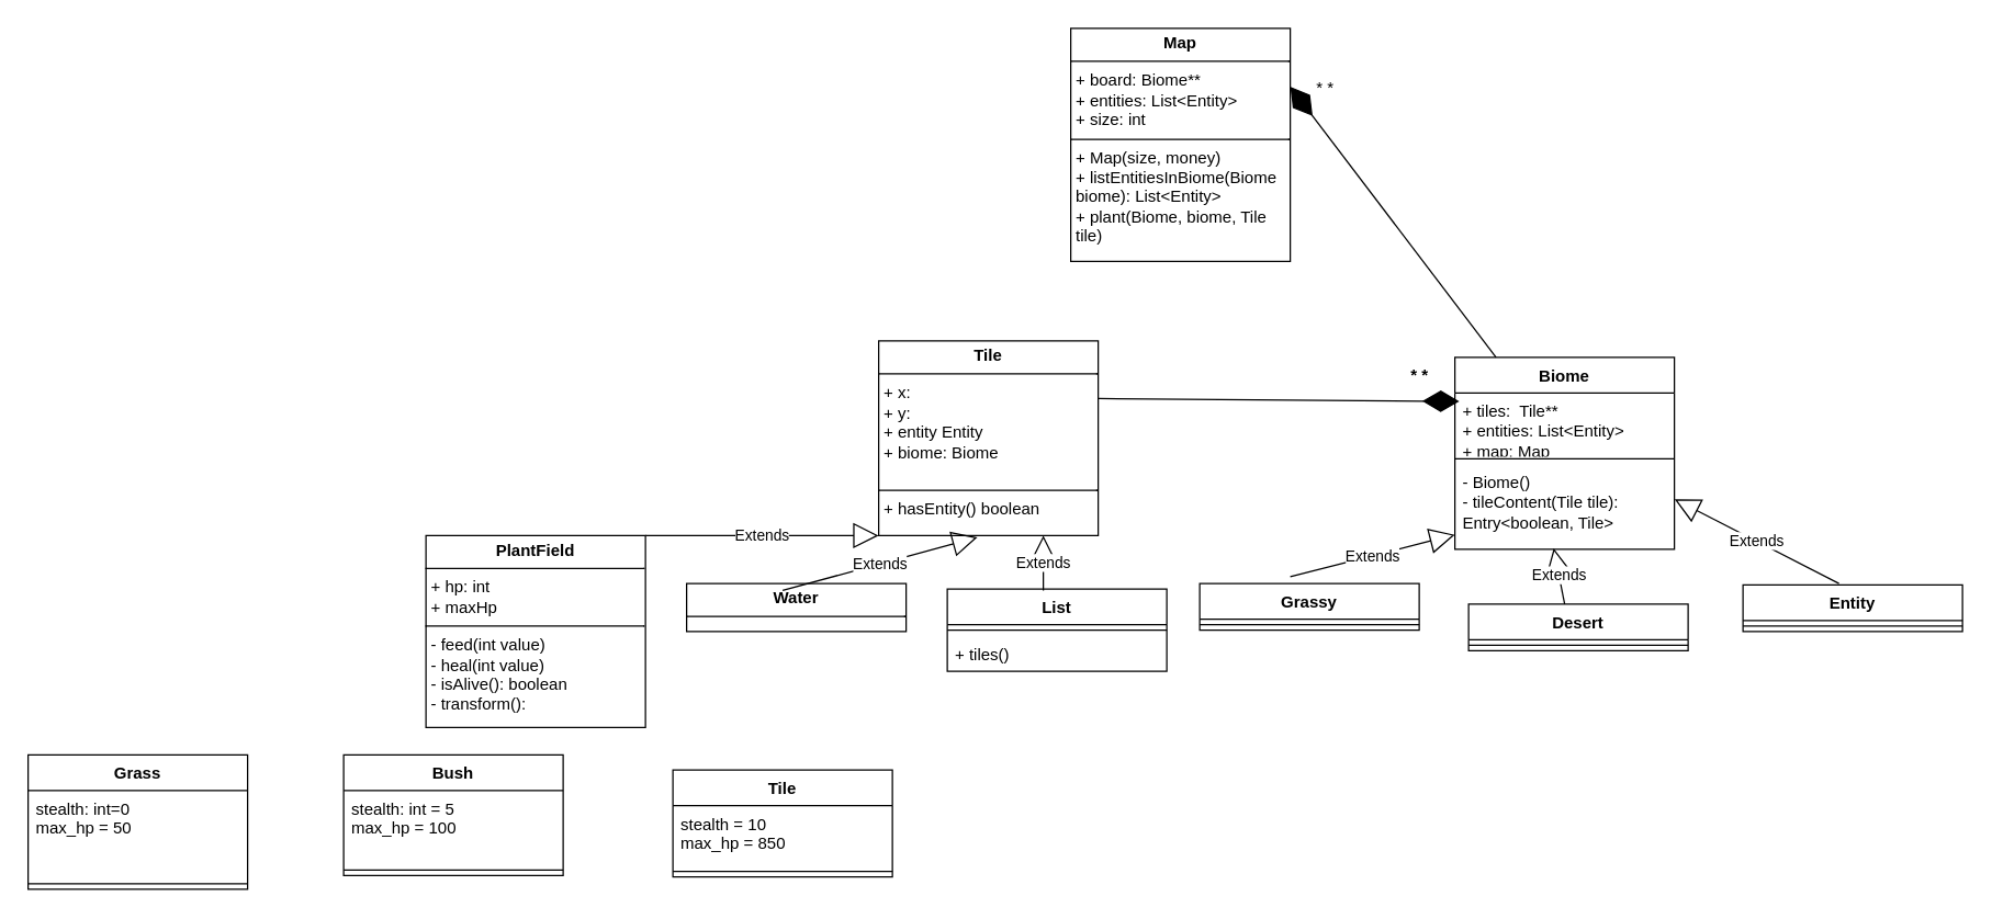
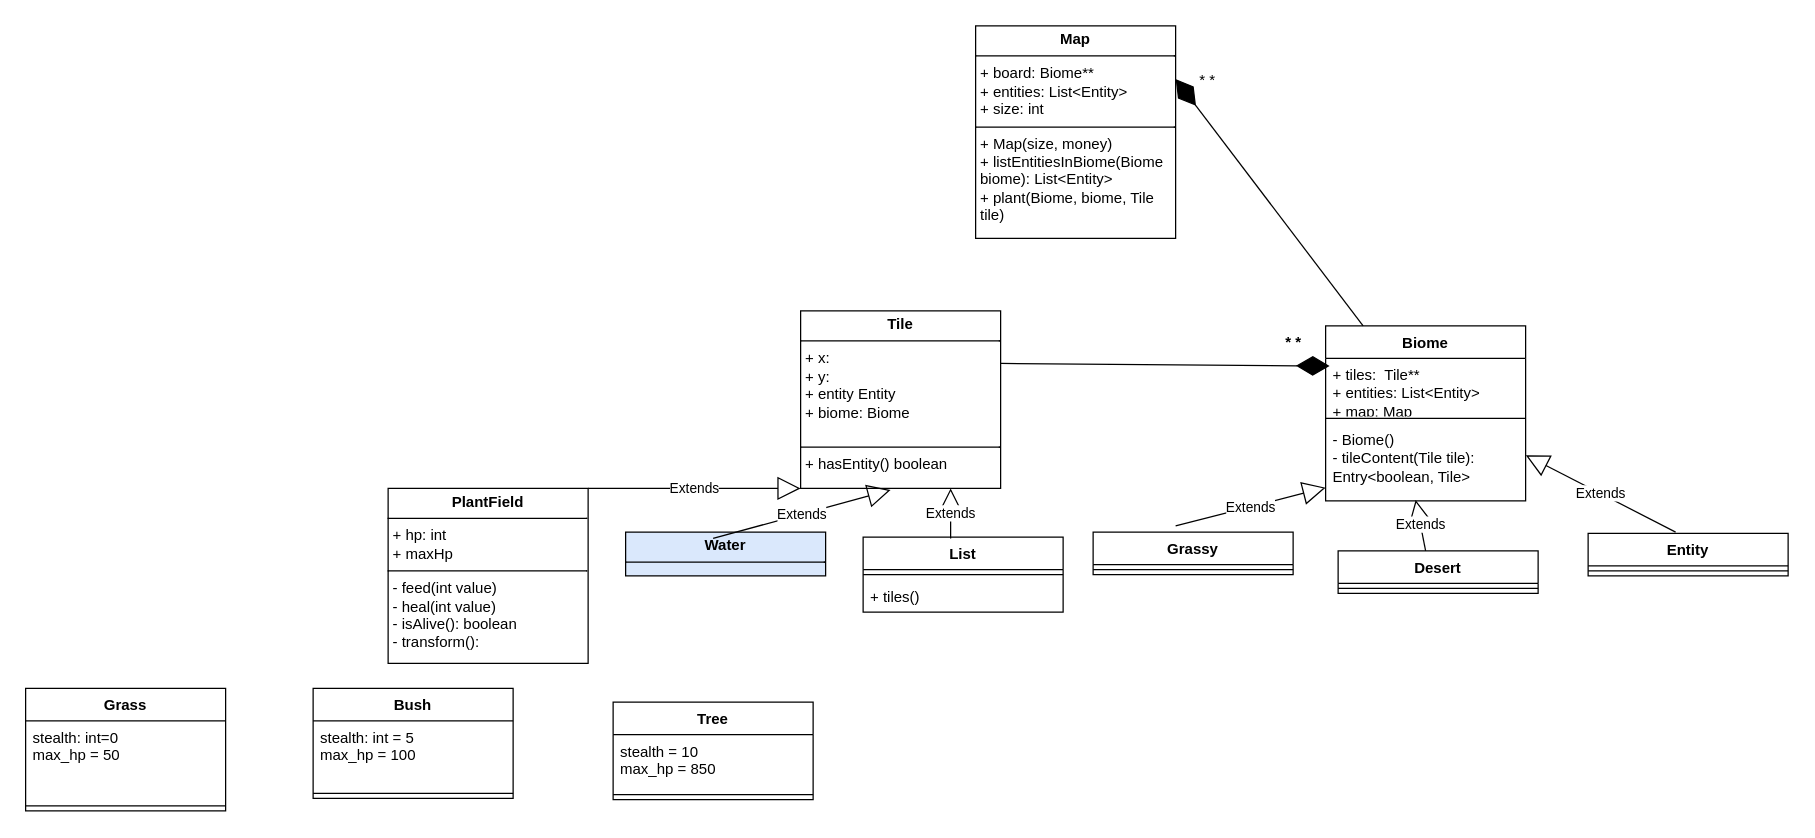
- <mxCell id="19" value="&lt;p style=&quot;margin:0px;margin-top:4px;text-align:center;&quot;&gt;&lt;b&gt;Water&lt;/b&gt;&lt;/p&gt;&lt;hr size=&quot;1&quot; style=&quot;border-style:solid;&quot;&gt;&lt;p style=&quot;margin:0px;margin-left:4px;&quot;&gt;&lt;/p&gt;&lt;p style=&quot;margin:0px;margin-left:4px;&quot;&gt;&lt;br&gt;&lt;/p&gt;" style="verticalAlign=top;align=left;overflow=fill;html=1;whiteSpace=wrap;" vertex="1" parent="1"><mxGeometry x="500" y="425" width="160" height="35" as="geometry" /></mxCell>
+ <mxCell id="19" value="&lt;p style=&quot;margin:0px;margin-top:4px;text-align:center;&quot;&gt;&lt;b&gt;Water&lt;/b&gt;&lt;/p&gt;&lt;hr size=&quot;1&quot; style=&quot;border-style:solid;&quot;&gt;&lt;p style=&quot;margin:0px;margin-left:4px;&quot;&gt;&lt;/p&gt;&lt;p style=&quot;margin:0px;margin-left:4px;&quot;&gt;&lt;br&gt;&lt;/p&gt;" style="verticalAlign=top;align=left;overflow=fill;html=1;whiteSpace=wrap;fillColor=#dae8fc;" vertex="1" parent="1"><mxGeometry x="500" y="425" width="160" height="35" as="geometry" /></mxCell>
- <mxCell id="35" value="Tile" style="swimlane;fontStyle=1;align=center;verticalAlign=top;childLayout=stackLayout;horizontal=1;startSize=26;horizontalStack=0;resizeParent=1;resizeParentMax=0;resizeLast=0;collapsible=1;marginBottom=0;whiteSpace=wrap;html=1;" vertex="1" parent="1"><mxGeometry x="490" y="561" width="160" height="78" as="geometry" /></mxCell>
+ <mxCell id="35" value="Tree" style="swimlane;fontStyle=1;align=center;verticalAlign=top;childLayout=stackLayout;horizontal=1;startSize=26;horizontalStack=0;resizeParent=1;resizeParentMax=0;resizeLast=0;collapsible=1;marginBottom=0;whiteSpace=wrap;html=1;" vertex="1" parent="1"><mxGeometry x="490" y="561" width="160" height="78" as="geometry" /></mxCell>
